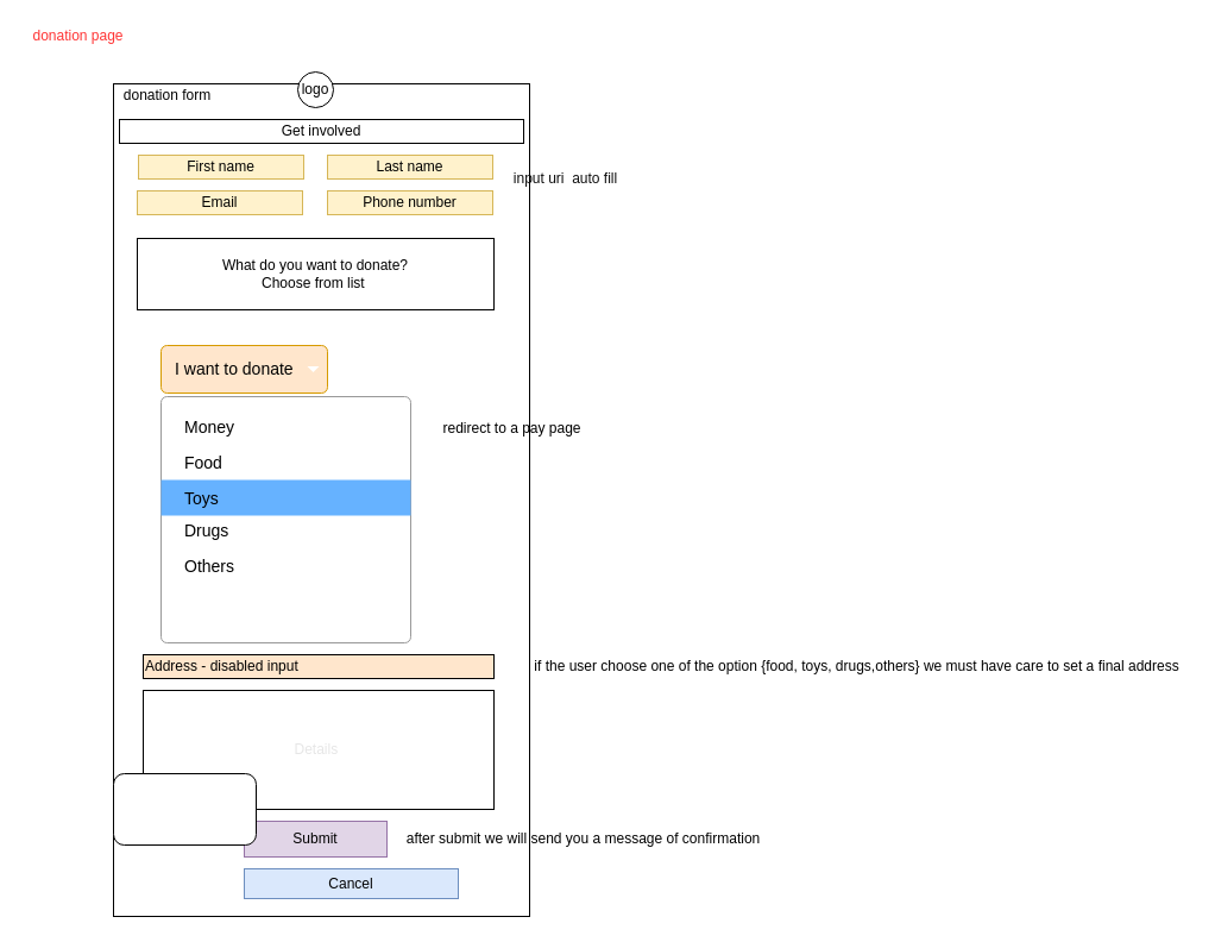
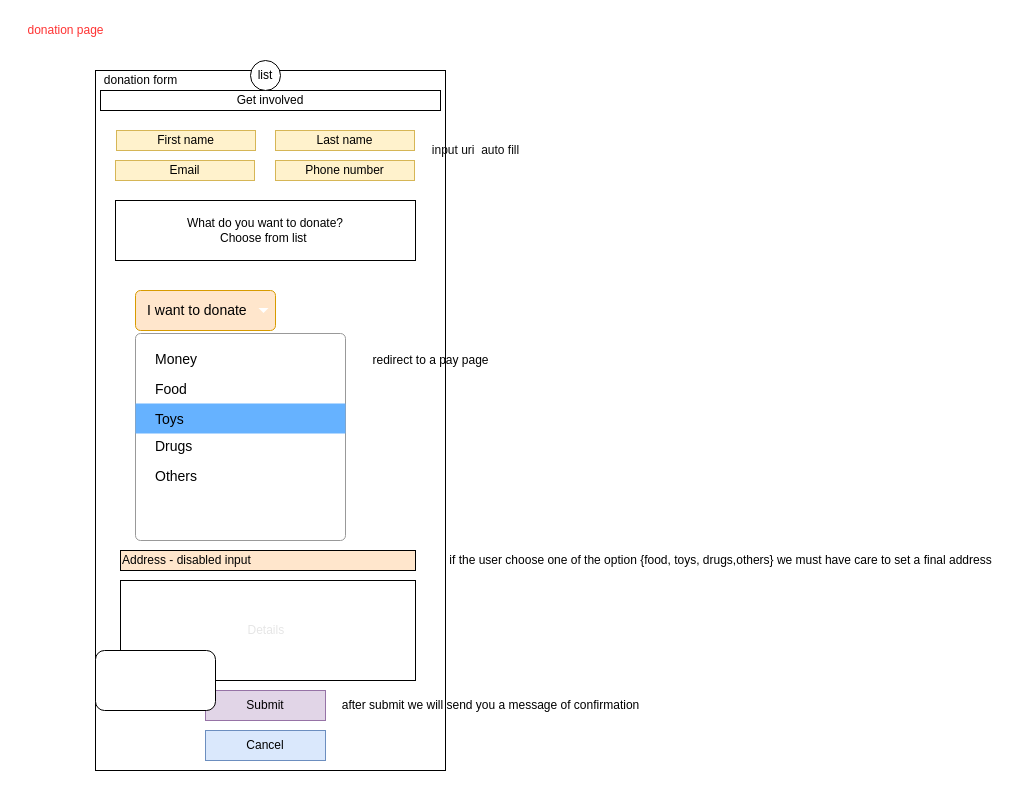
- <mxCell id="27" value="logo" style="ellipse;whiteSpace=wrap;html=1;aspect=fixed;align=center;" parent="1" vertex="1"><mxGeometry x="250" y="60" width="30" height="30" as="geometry" /></mxCell>
+ <mxCell id="27" value="list" style="ellipse;whiteSpace=wrap;html=1;aspect=fixed;align=center;" parent="1" vertex="1"><mxGeometry x="250" y="60" width="30" height="30" as="geometry" /></mxCell>
- <mxCell id="3" value="Get involved" style="rounded=0;whiteSpace=wrap;html=1;" parent="1" vertex="1"><mxGeometry x="100" y="100" width="340" height="20" as="geometry" /></mxCell>
+ <mxCell id="3" value="Get involved" style="rounded=0;whiteSpace=wrap;html=1;" parent="1" vertex="1"><mxGeometry x="100" y="90" width="340" height="20" as="geometry" /></mxCell>
- <mxCell id="29" value="Cancel" style="rounded=0;whiteSpace=wrap;html=1;fillColor=#dae8fc;strokeColor=#6c8ebf;" parent="1" vertex="1"><mxGeometry x="205" y="730" width="180" height="25" as="geometry" /></mxCell>
+ <mxCell id="29" value="Cancel" style="rounded=0;whiteSpace=wrap;html=1;fillColor=#dae8fc;strokeColor=#6c8ebf;" parent="1" vertex="1"><mxGeometry x="205" y="730" width="120" height="30" as="geometry" /></mxCell>
